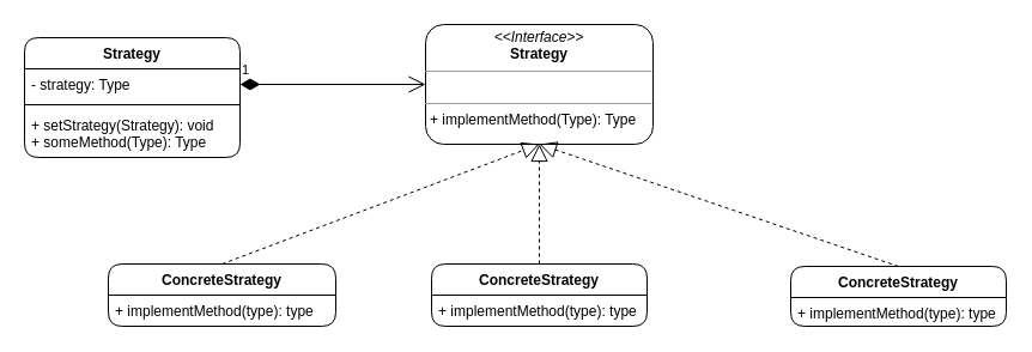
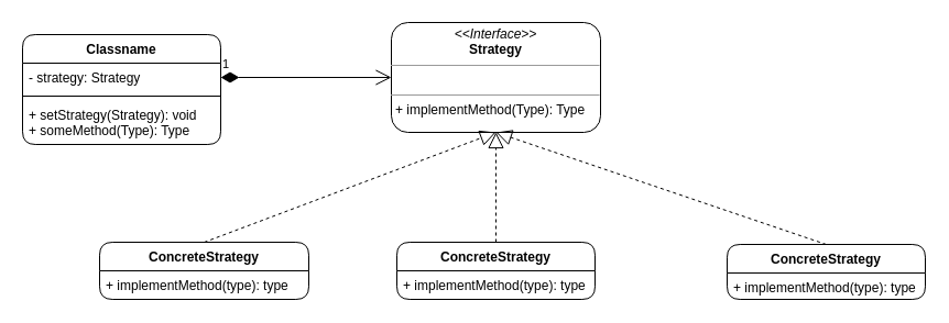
- <mxCell id="12" value="Strategy" style="swimlane;fontStyle=1;align=center;verticalAlign=top;childLayout=stackLayout;horizontal=1;startSize=26;horizontalStack=0;resizeParent=1;resizeParentMax=0;resizeLast=0;collapsible=1;marginBottom=0;rounded=1;" parent="1" vertex="1"><mxGeometry x="20" y="31" width="180" height="100" as="geometry" /></mxCell>
+ <mxCell id="12" value="Classname" style="swimlane;fontStyle=1;align=center;verticalAlign=top;childLayout=stackLayout;horizontal=1;startSize=26;horizontalStack=0;resizeParent=1;resizeParentMax=0;resizeLast=0;collapsible=1;marginBottom=0;rounded=1;" parent="1" vertex="1"><mxGeometry x="20" y="31" width="180" height="100" as="geometry" /></mxCell>
- <mxCell id="13" value="- strategy: Type" style="text;strokeColor=none;fillColor=none;align=left;verticalAlign=top;spacingLeft=4;spacingRight=4;overflow=hidden;rotatable=0;points=[[0,0.5],[1,0.5]];portConstraint=eastwest;" parent="12" vertex="1"><mxGeometry y="26" width="180" height="26" as="geometry" /></mxCell>
+ <mxCell id="13" value="- strategy: Strategy" style="text;strokeColor=none;fillColor=none;align=left;verticalAlign=top;spacingLeft=4;spacingRight=4;overflow=hidden;rotatable=0;points=[[0,0.5],[1,0.5]];portConstraint=eastwest;" parent="12" vertex="1"><mxGeometry y="26" width="180" height="26" as="geometry" /></mxCell>
